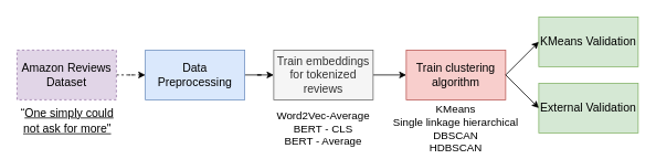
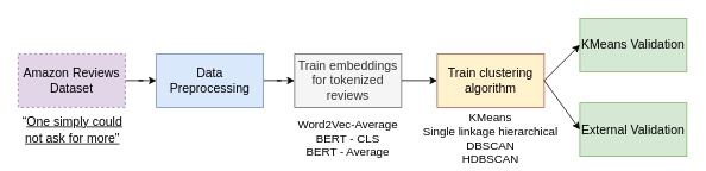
- <mxCell id="7" value="" style="edgeStyle=orthogonalEdgeStyle;rounded=0;orthogonalLoop=1;jettySize=auto;html=1;dashed=1;" parent="1" source="8" target="3" edge="1"><mxGeometry relative="1" as="geometry" /></mxCell>
+ <mxCell id="7" value="" style="edgeStyle=orthogonalEdgeStyle;rounded=0;orthogonalLoop=1;jettySize=auto;html=1;" parent="1" source="8" target="3" edge="1"><mxGeometry relative="1" as="geometry" /></mxCell>
- <mxCell id="4" value="&lt;font style=&quot;font-size: 14px;&quot;&gt;Train clustering algorithm&lt;/font&gt;" style="rounded=0;whiteSpace=wrap;html=1;fillColor=#f8cecc;strokeColor=#b85450;" parent="1" vertex="1"><mxGeometry x="490" y="60" width="120" height="60" as="geometry" /></mxCell>
+ <mxCell id="4" value="&lt;font style=&quot;font-size: 14px;&quot;&gt;Train clustering algorithm&lt;/font&gt;" style="rounded=0;whiteSpace=wrap;html=1;fillColor=#fff2cc;strokeColor=#b85450;" parent="1" vertex="1"><mxGeometry x="490" y="60" width="120" height="60" as="geometry" /></mxCell>
- <mxCell id="11" value="&lt;font style=&quot;font-size: 14px;&quot;&gt;External Validation&lt;/font&gt;" style="rounded=0;whiteSpace=wrap;html=1;fillColor=#d5e8d4;strokeColor=#82b366;" parent="1" vertex="1"><mxGeometry x="650" y="100" width="120" height="60" as="geometry" /></mxCell>
+ <mxCell id="11" value="&lt;font style=&quot;font-size: 14px;&quot;&gt;External Validation&lt;/font&gt;" style="rounded=0;whiteSpace=wrap;html=1;fillColor=#d5e8d4;strokeColor=#82b366;" parent="1" vertex="1"><mxGeometry x="650" y="115" width="120" height="60" as="geometry" /></mxCell>
